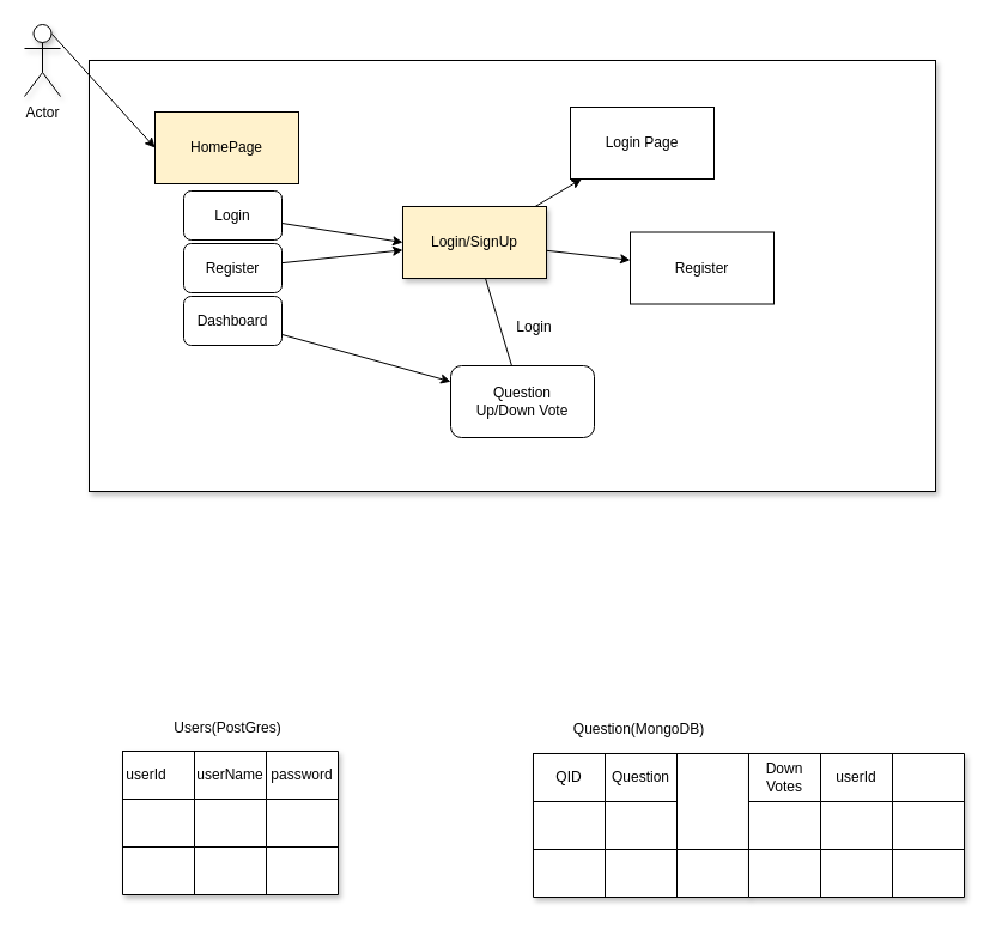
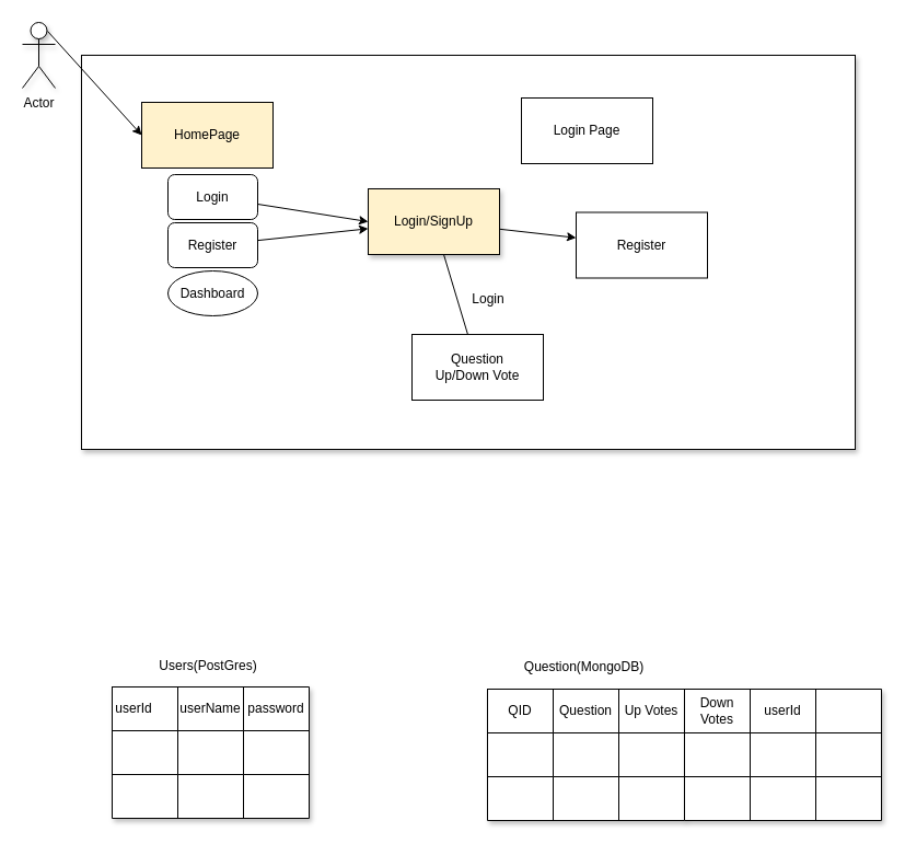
- <mxCell id="16" style="edgeStyle=none;rounded=0;orthogonalLoop=1;jettySize=auto;html=1;" edge="1" parent="1" source="18" target="10"><mxGeometry relative="1" as="geometry" /></mxCell>
- <mxCell id="9" value="Dashboard" style="rounded=1;whiteSpace=wrap;html=1;" vertex="1" parent="1"><mxGeometry x="153" y="247" width="82" height="41" as="geometry" /></mxCell>
+ <mxCell id="9" value="Dashboard" style="ellipse;whiteSpace=wrap;html=1;" vertex="1" parent="1"><mxGeometry x="153" y="247" width="82" height="41" as="geometry" /></mxCell>
- <mxCell id="8" style="edgeStyle=none;rounded=0;orthogonalLoop=1;jettySize=auto;html=1;" edge="1" parent="1" source="9" target="13"><mxGeometry relative="1" as="geometry" /></mxCell>
- <mxCell id="13" value="Question&lt;br&gt;Up/Down Vote" style="whiteSpace=wrap;html=1;rounded=1;" vertex="1" parent="1"><mxGeometry x="376" y="305" width="120" height="60" as="geometry" /></mxCell>
+ <mxCell id="13" value="Question&lt;br&gt;Up/Down Vote" style="rounded=0;whiteSpace=wrap;html=1;" vertex="1" parent="1"><mxGeometry x="376" y="305" width="120" height="60" as="geometry" /></mxCell>
+ <mxCell id="38" value="Up Votes" style="shape=partialRectangle;html=1;whiteSpace=wrap;connectable=0;fillColor=none;top=0;left=0;bottom=0;right=0;overflow=hidden;" vertex="1" parent="35"><mxGeometry x="120" width="60" height="40" as="geometry" /></mxCell>
